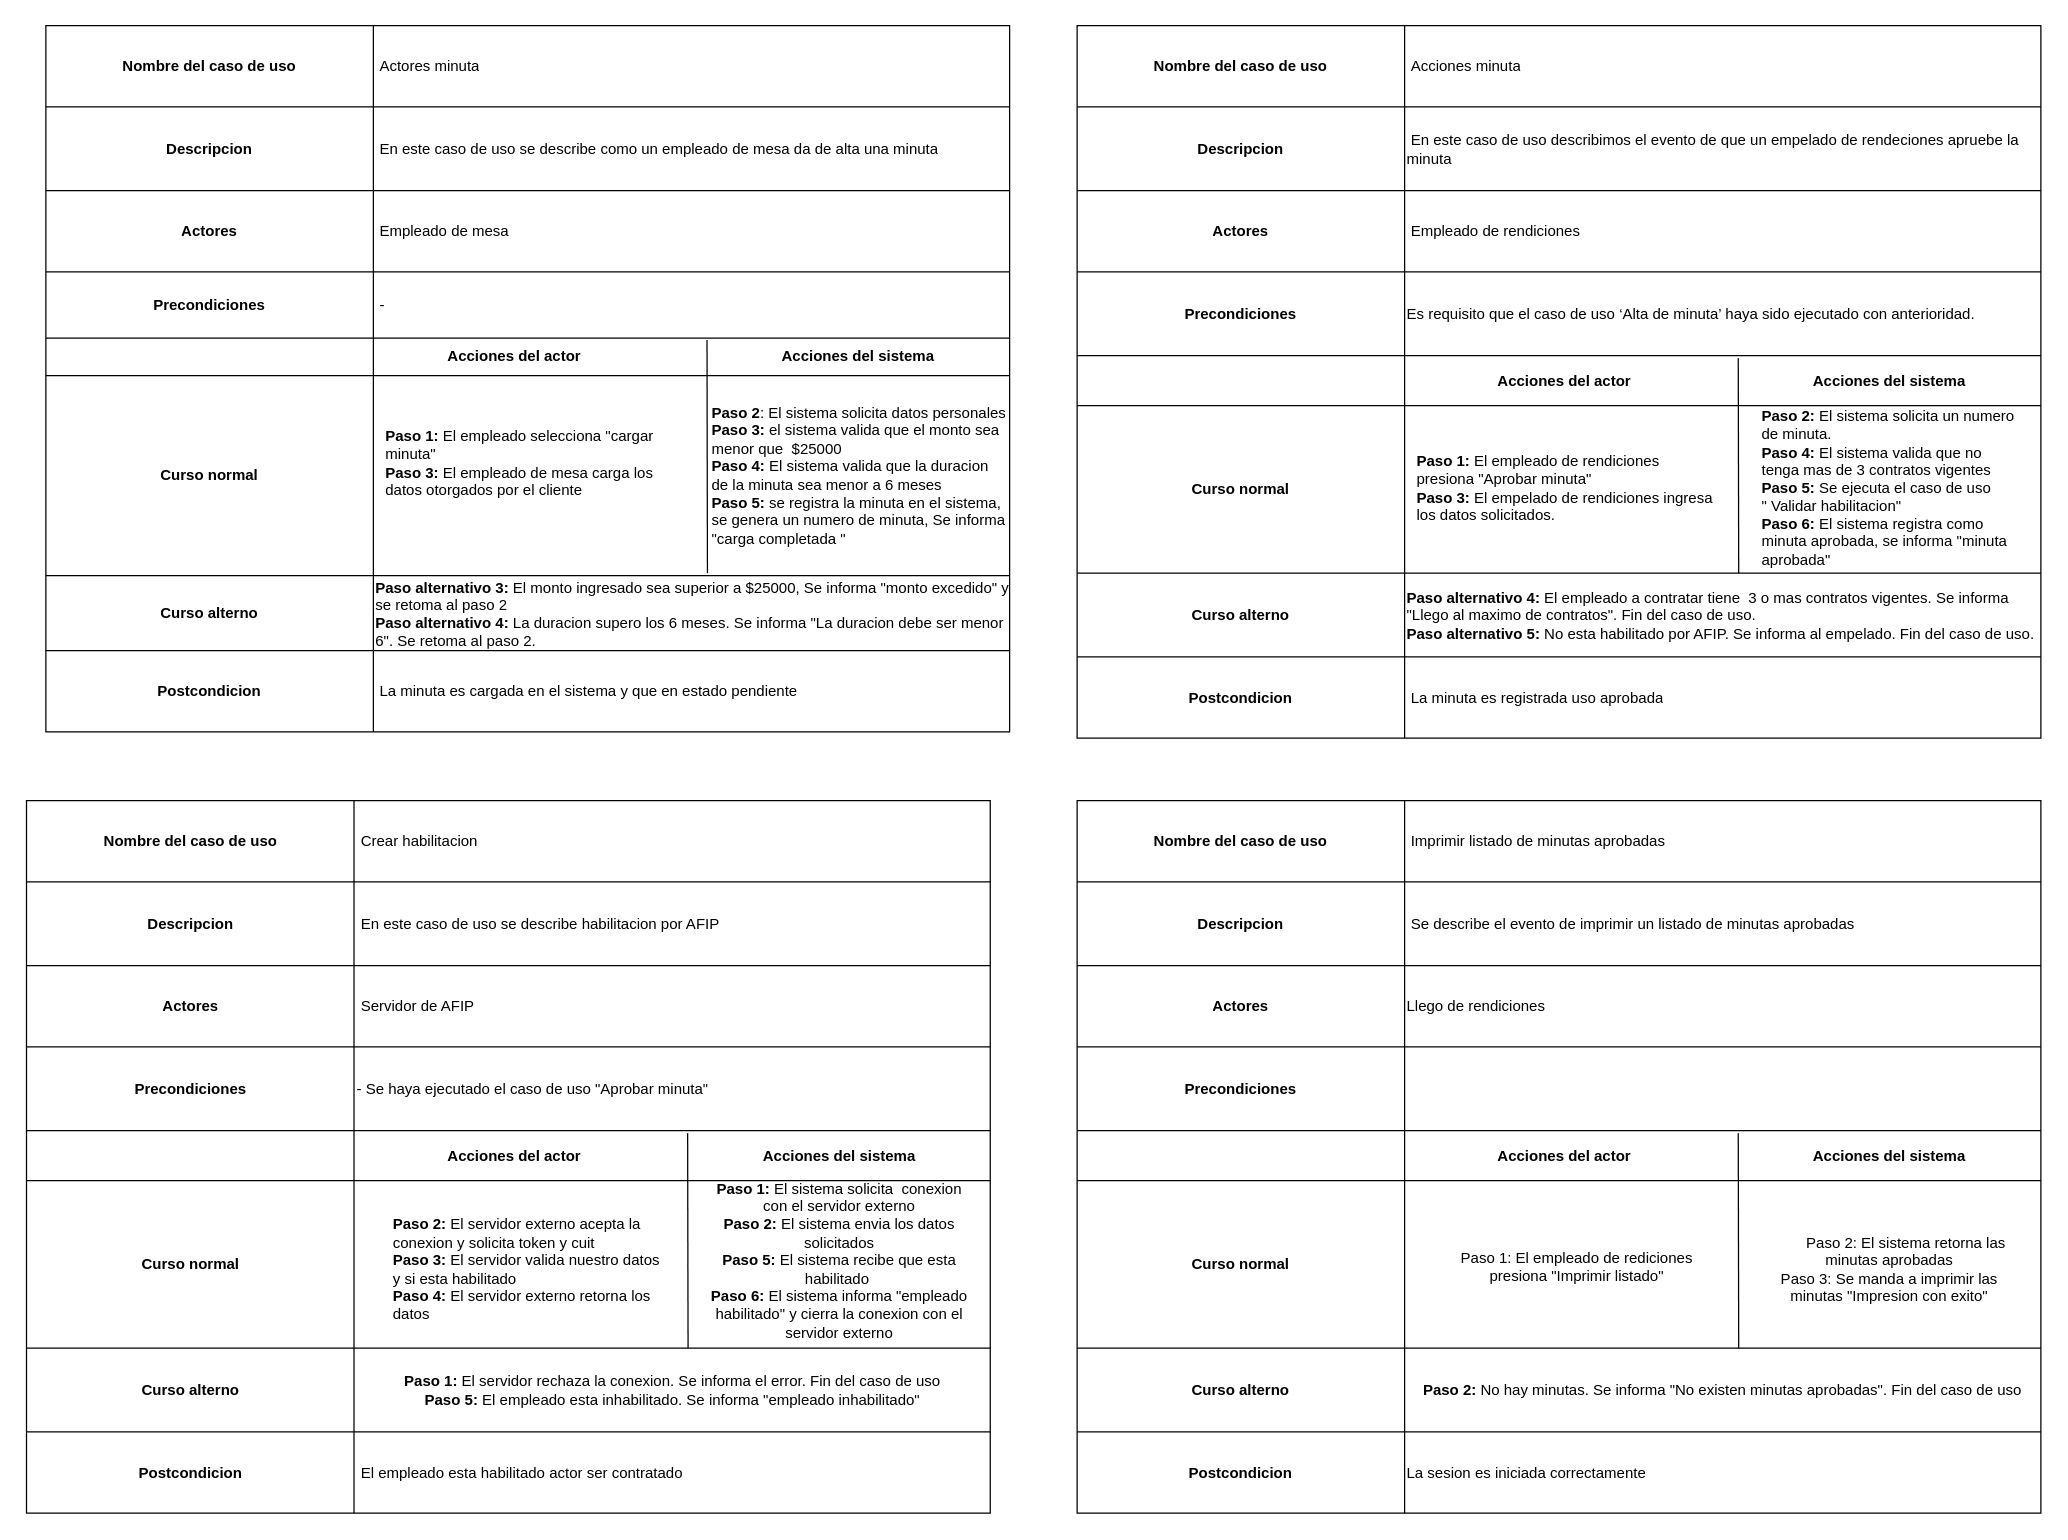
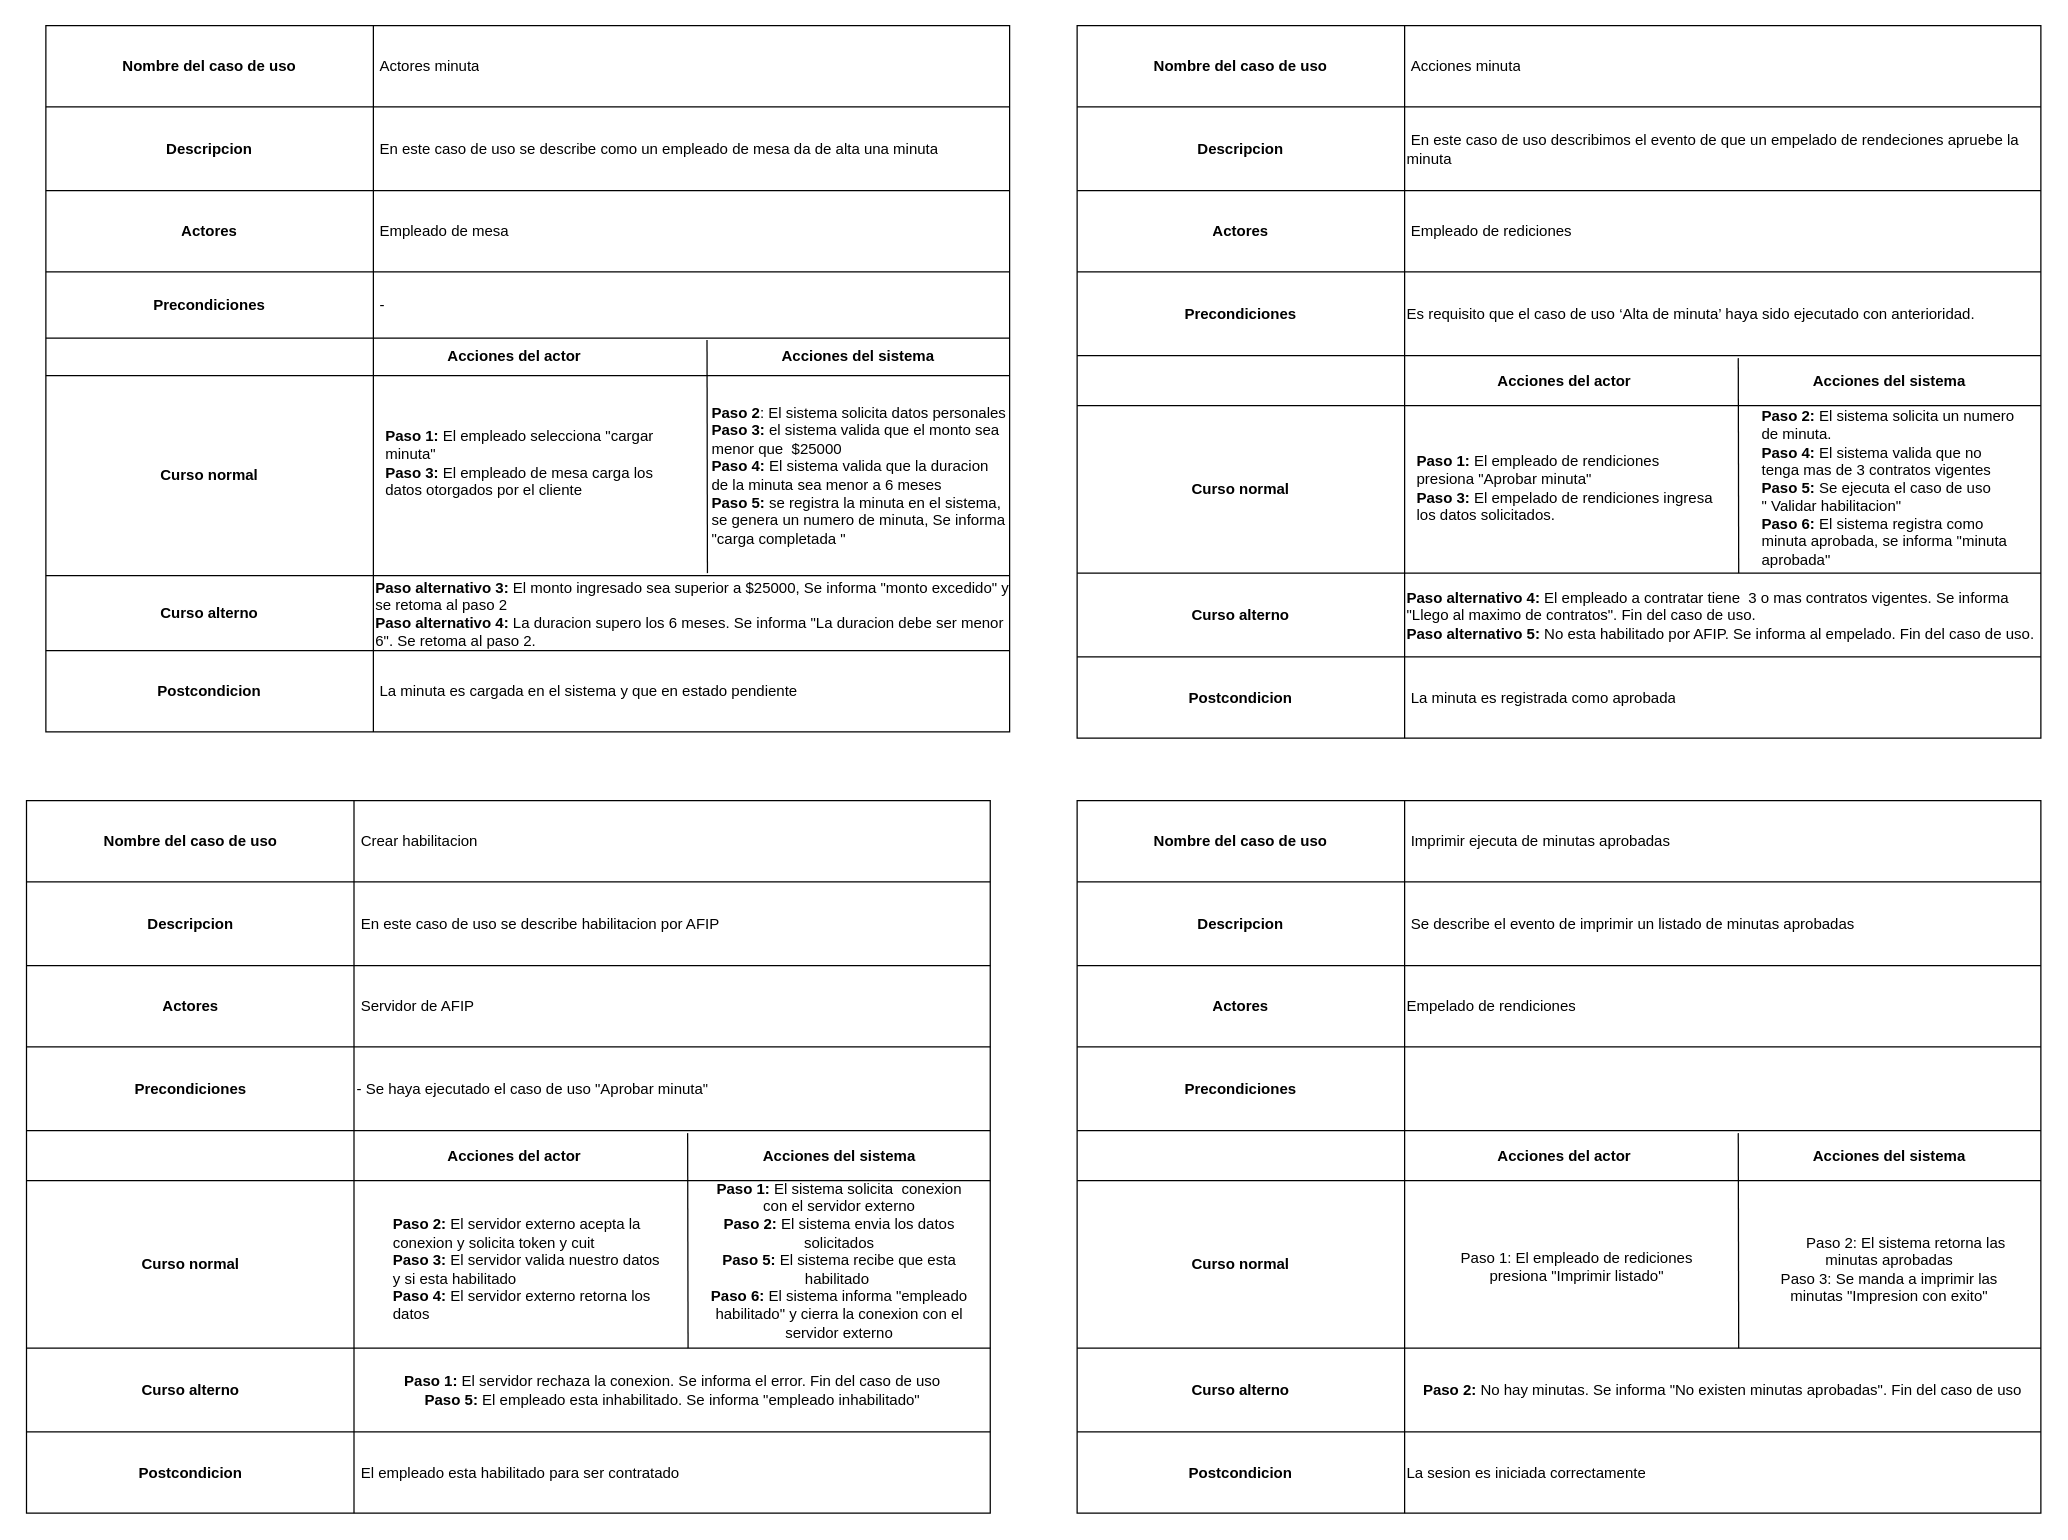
- <mxCell id="95" value="&amp;nbsp;Empleado de rendiciones" style="shape=partialRectangle;html=1;whiteSpace=wrap;connectable=0;strokeColor=inherit;overflow=hidden;fillColor=none;top=0;left=0;bottom=0;right=0;pointerEvents=1;align=left;" vertex="1" parent="93"><mxGeometry x="262" width="509" height="65" as="geometry"><mxRectangle width="509" height="65" as="alternateBounds" /></mxGeometry></mxCell>
+ <mxCell id="95" value="&amp;nbsp;Empleado de rediciones" style="shape=partialRectangle;html=1;whiteSpace=wrap;connectable=0;strokeColor=inherit;overflow=hidden;fillColor=none;top=0;left=0;bottom=0;right=0;pointerEvents=1;align=left;" vertex="1" parent="93"><mxGeometry x="262" width="509" height="65" as="geometry"><mxRectangle width="509" height="65" as="alternateBounds" /></mxGeometry></mxCell>
- <mxCell id="111" value="&amp;nbsp;La minuta es registrada uso aprobada" style="shape=partialRectangle;html=1;whiteSpace=wrap;connectable=0;strokeColor=inherit;overflow=hidden;fillColor=none;top=0;left=0;bottom=0;right=0;pointerEvents=1;align=left;" vertex="1" parent="109"><mxGeometry x="262" width="509" height="65" as="geometry"><mxRectangle width="509" height="65" as="alternateBounds" /></mxGeometry></mxCell>
+ <mxCell id="111" value="&amp;nbsp;La minuta es registrada como aprobada" style="shape=partialRectangle;html=1;whiteSpace=wrap;connectable=0;strokeColor=inherit;overflow=hidden;fillColor=none;top=0;left=0;bottom=0;right=0;pointerEvents=1;align=left;" vertex="1" parent="109"><mxGeometry x="262" width="509" height="65" as="geometry"><mxRectangle width="509" height="65" as="alternateBounds" /></mxGeometry></mxCell>
- <mxCell id="61" value="&amp;nbsp;Imprimir listado de minutas aprobadas" style="shape=partialRectangle;html=1;whiteSpace=wrap;connectable=0;strokeColor=inherit;overflow=hidden;fillColor=none;top=0;left=0;bottom=0;right=0;pointerEvents=1;align=left;" vertex="1" parent="59"><mxGeometry x="262" width="509" height="65" as="geometry"><mxRectangle width="509" height="65" as="alternateBounds" /></mxGeometry></mxCell>
+ <mxCell id="61" value="&amp;nbsp;Imprimir ejecuta de minutas aprobadas" style="shape=partialRectangle;html=1;whiteSpace=wrap;connectable=0;strokeColor=inherit;overflow=hidden;fillColor=none;top=0;left=0;bottom=0;right=0;pointerEvents=1;align=left;" vertex="1" parent="59"><mxGeometry x="262" width="509" height="65" as="geometry"><mxRectangle width="509" height="65" as="alternateBounds" /></mxGeometry></mxCell>
- <mxCell id="67" value="Llego de rendiciones" style="shape=partialRectangle;html=1;whiteSpace=wrap;connectable=0;strokeColor=inherit;overflow=hidden;fillColor=none;top=0;left=0;bottom=0;right=0;pointerEvents=1;align=left;" vertex="1" parent="65"><mxGeometry x="262" width="509" height="65" as="geometry"><mxRectangle width="509" height="65" as="alternateBounds" /></mxGeometry></mxCell>
+ <mxCell id="67" value="Empelado de rendiciones" style="shape=partialRectangle;html=1;whiteSpace=wrap;connectable=0;strokeColor=inherit;overflow=hidden;fillColor=none;top=0;left=0;bottom=0;right=0;pointerEvents=1;align=left;" vertex="1" parent="65"><mxGeometry x="262" width="509" height="65" as="geometry"><mxRectangle width="509" height="65" as="alternateBounds" /></mxGeometry></mxCell>
- <mxCell id="55" value="&amp;nbsp;El empleado esta habilitado actor ser contratado" style="shape=partialRectangle;html=1;whiteSpace=wrap;connectable=0;strokeColor=inherit;overflow=hidden;fillColor=none;top=0;left=0;bottom=0;right=0;pointerEvents=1;align=left;" vertex="1" parent="53"><mxGeometry x="262" width="509" height="65" as="geometry"><mxRectangle width="509" height="65" as="alternateBounds" /></mxGeometry></mxCell>
+ <mxCell id="55" value="&amp;nbsp;El empleado esta habilitado para ser contratado" style="shape=partialRectangle;html=1;whiteSpace=wrap;connectable=0;strokeColor=inherit;overflow=hidden;fillColor=none;top=0;left=0;bottom=0;right=0;pointerEvents=1;align=left;" vertex="1" parent="53"><mxGeometry x="262" width="509" height="65" as="geometry"><mxRectangle width="509" height="65" as="alternateBounds" /></mxGeometry></mxCell>
